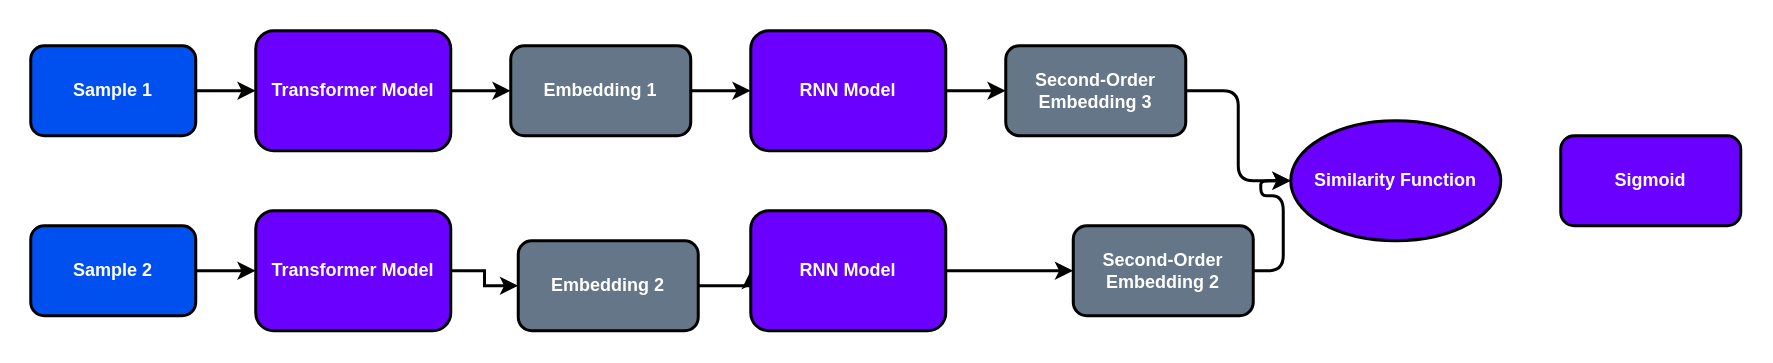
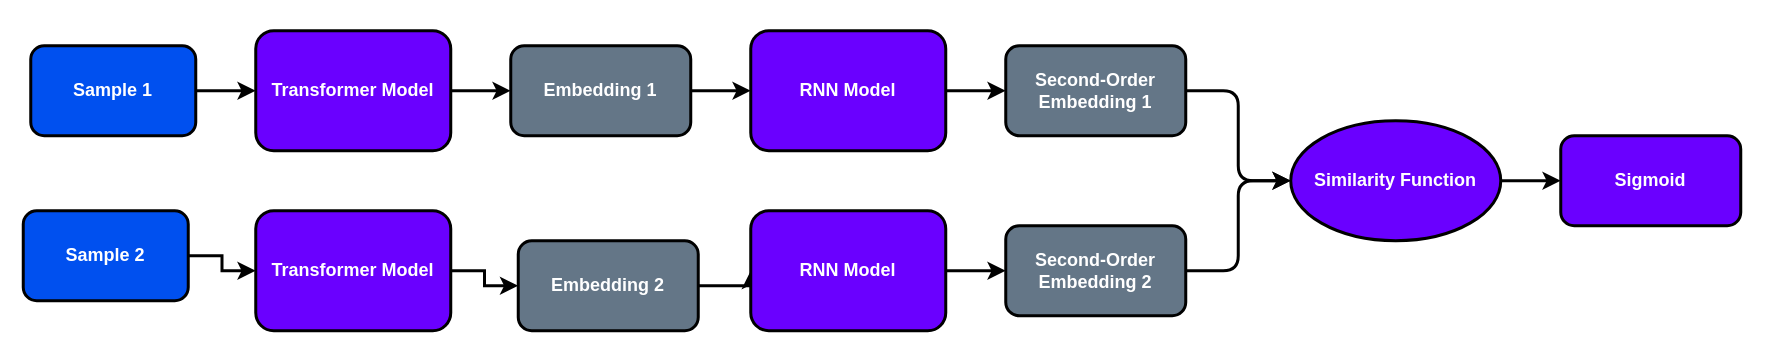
- <mxCell id="11" value="Second-Order Embedding 3" style="rounded=1;whiteSpace=wrap;html=1;fillColor=#647687;fontColor=#ffffff;strokeColor=#000000;strokeWidth=2;fontStyle=1" parent="1" vertex="1"><mxGeometry x="670" y="30" width="120" height="60" as="geometry" /></mxCell>
+ <mxCell id="11" value="Second-Order Embedding 1" style="rounded=1;whiteSpace=wrap;html=1;fillColor=#647687;fontColor=#ffffff;strokeColor=#000000;strokeWidth=2;fontStyle=1" parent="1" vertex="1"><mxGeometry x="670" y="30" width="120" height="60" as="geometry" /></mxCell>
+ <mxCell id="14" style="edgeStyle=orthogonalEdgeStyle;curved=1;orthogonalLoop=1;jettySize=auto;html=1;exitX=1;exitY=0.5;exitDx=0;exitDy=0;entryX=0;entryY=0.5;entryDx=0;entryDy=0;strokeWidth=2;" parent="1" source="15" target="16" edge="1"><mxGeometry relative="1" as="geometry" /></mxCell>
- <mxCell id="5" value="Sample 2" style="rounded=1;whiteSpace=wrap;html=1;fillColor=#0050ef;fontColor=#ffffff;strokeColor=#000000;strokeWidth=2;fontStyle=1" parent="1" vertex="1"><mxGeometry x="20" y="150" width="110" height="60" as="geometry" /></mxCell>
+ <mxCell id="5" value="Sample 2" style="rounded=1;whiteSpace=wrap;html=1;fillColor=#0050ef;fontColor=#ffffff;strokeColor=#000000;strokeWidth=2;fontStyle=1" parent="1" vertex="1"><mxGeometry x="15" y="140" width="110" height="60" as="geometry" /></mxCell>
- <mxCell id="13" value="Second-Order Embedding 2" style="rounded=1;whiteSpace=wrap;html=1;fillColor=#647687;fontColor=#ffffff;strokeColor=#000000;strokeWidth=2;fontStyle=1" parent="1" vertex="1"><mxGeometry x="715" y="150" width="120" height="60" as="geometry" /></mxCell>
+ <mxCell id="13" value="Second-Order Embedding 2" style="rounded=1;whiteSpace=wrap;html=1;fillColor=#647687;fontColor=#ffffff;strokeColor=#000000;strokeWidth=2;fontStyle=1" parent="1" vertex="1"><mxGeometry x="670" y="150" width="120" height="60" as="geometry" /></mxCell>
